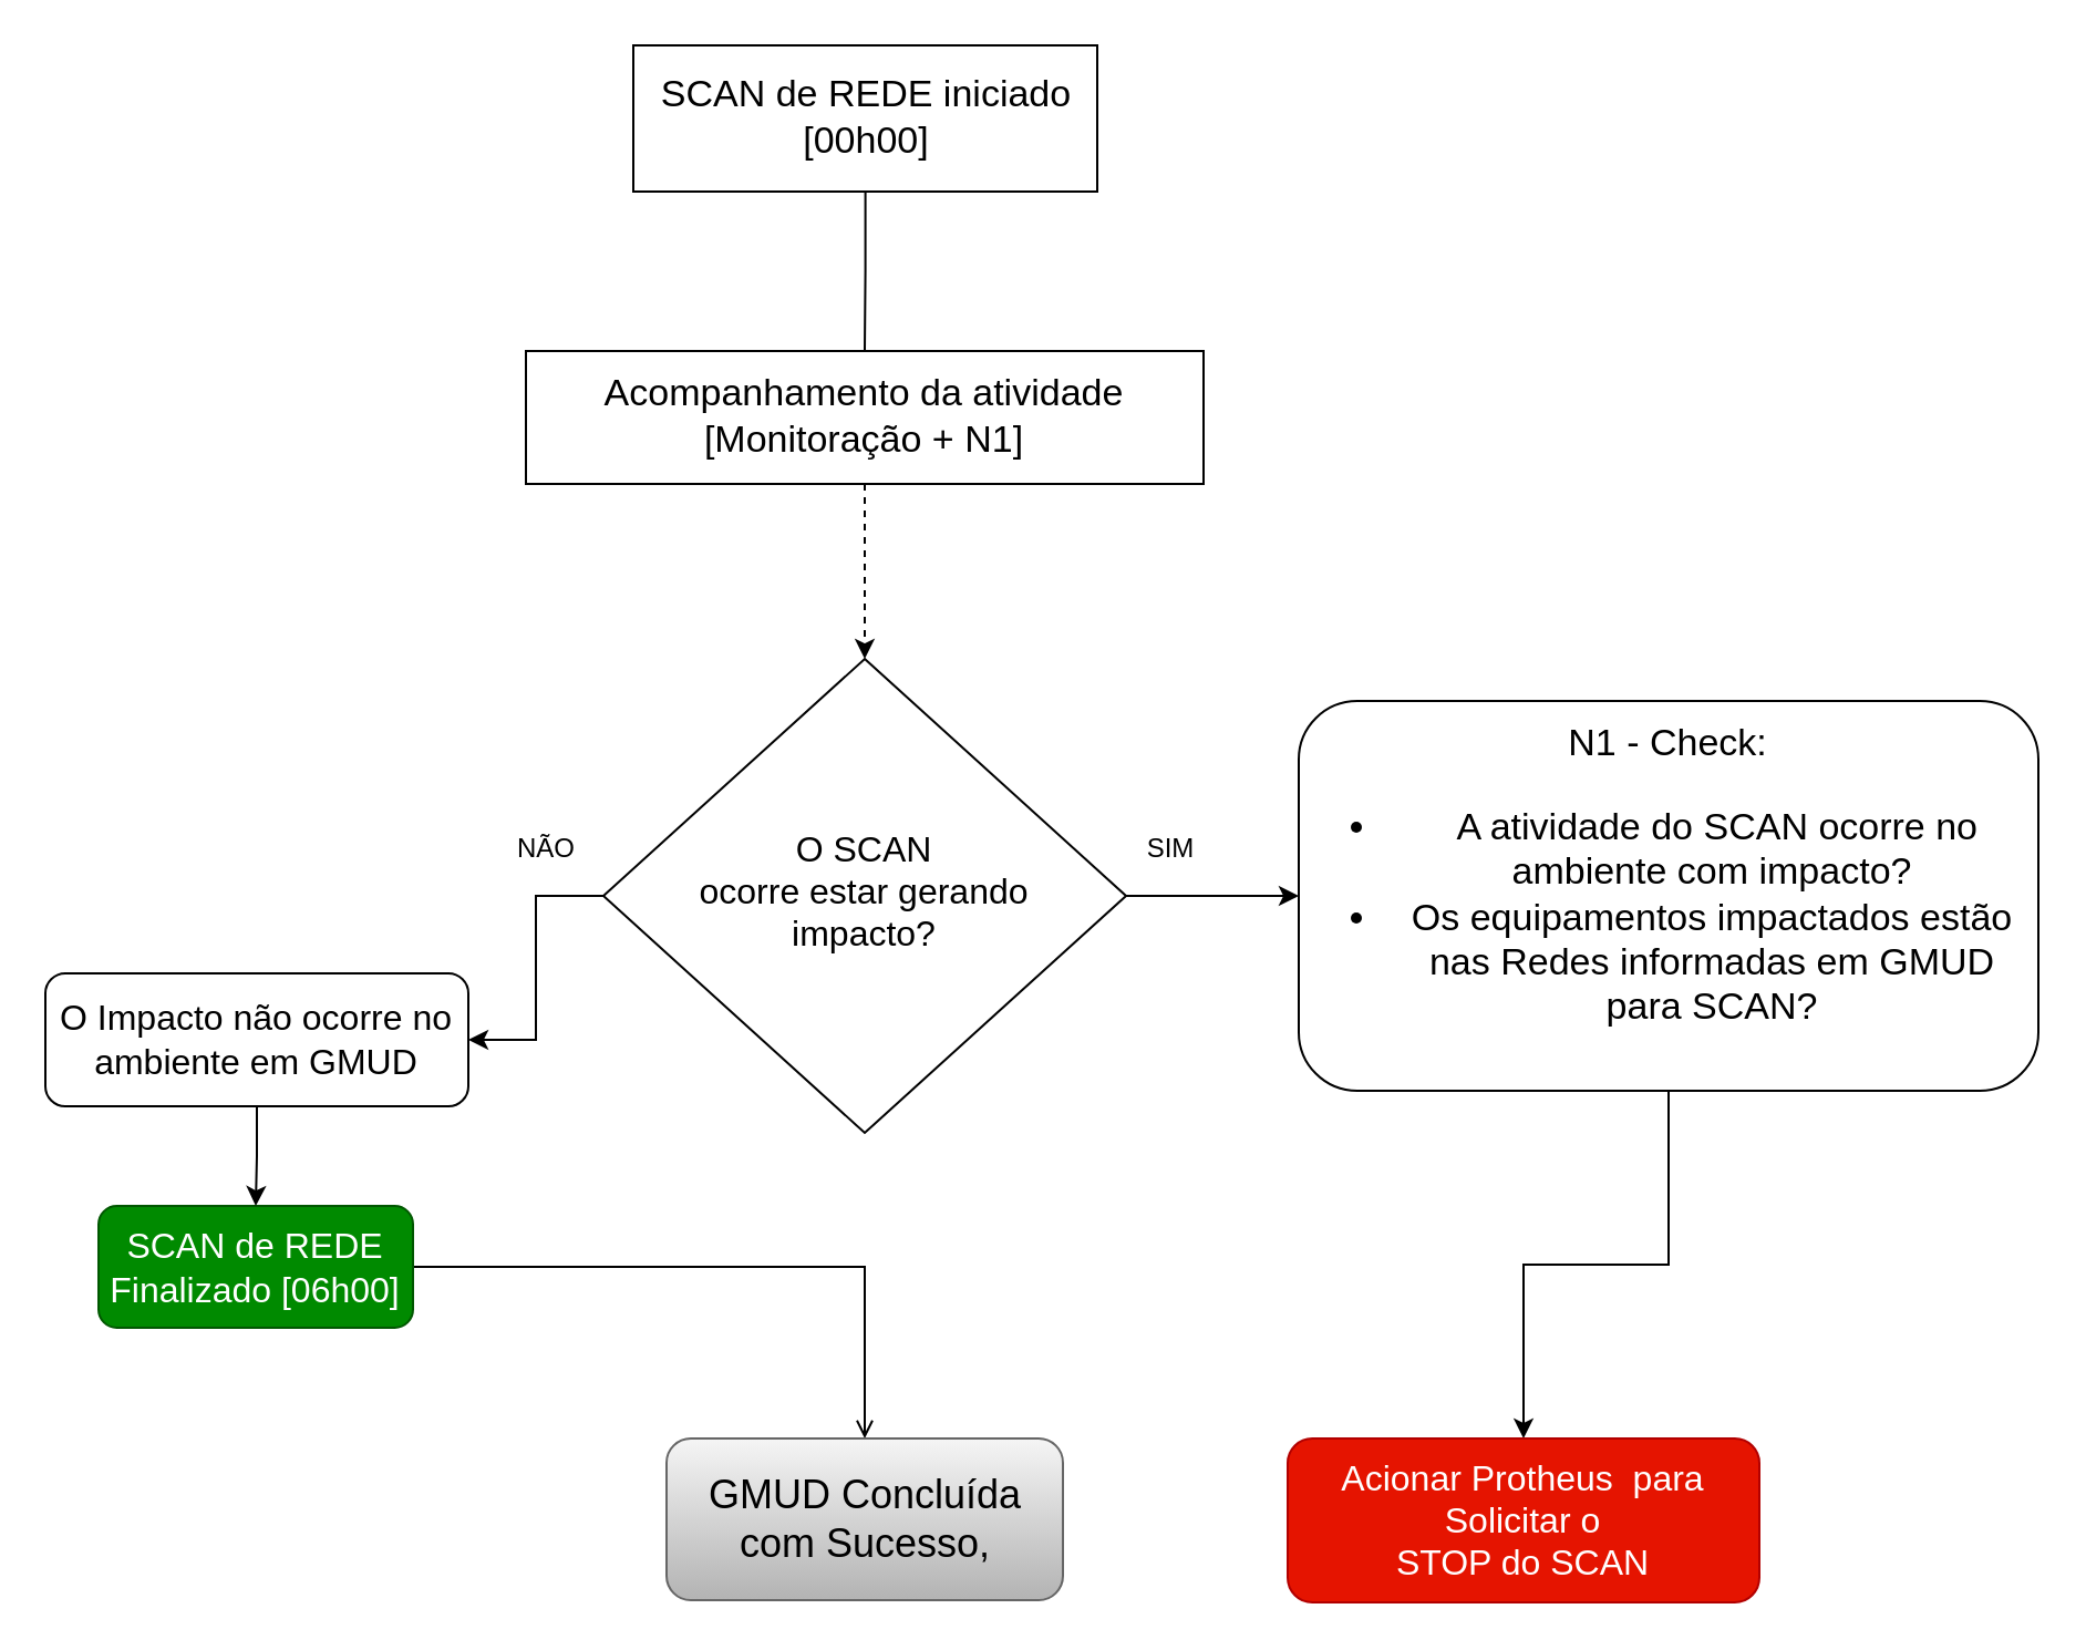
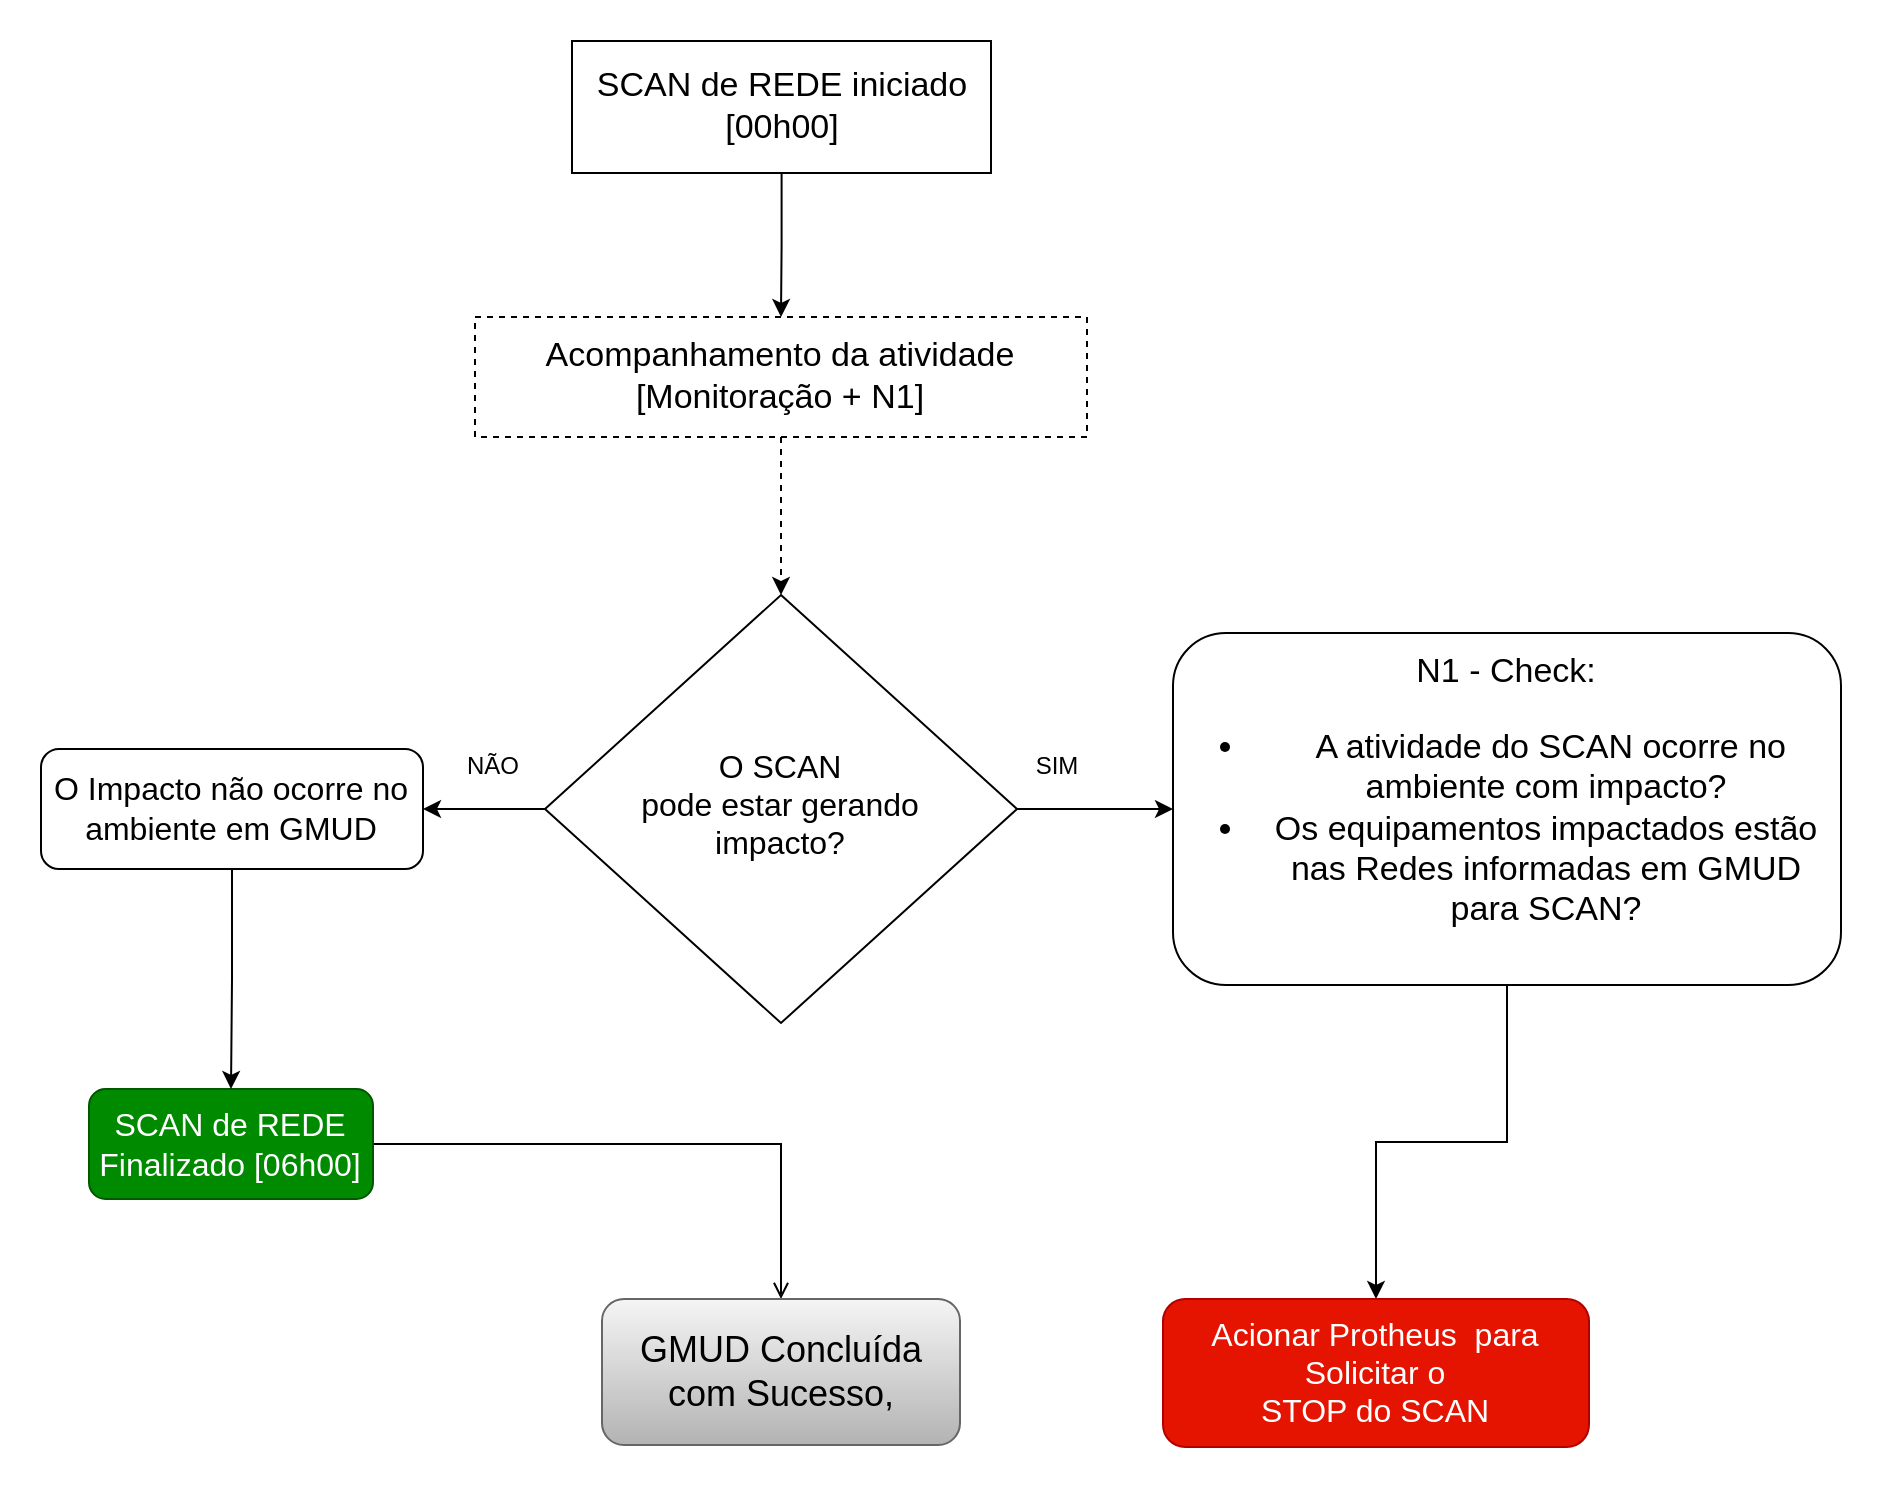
- <mxCell id="5" value="" style="edgeStyle=orthogonalEdgeStyle;rounded=0;orthogonalLoop=1;jettySize=auto;html=1;entryX=0.5;entryY=0;entryDx=0;entryDy=0;endArrow=none;" parent="1" source="6" target="11" edge="1"><mxGeometry relative="1" as="geometry" /></mxCell>
+ <mxCell id="5" value="" style="edgeStyle=orthogonalEdgeStyle;rounded=0;orthogonalLoop=1;jettySize=auto;html=1;entryX=0.5;entryY=0;entryDx=0;entryDy=0;" parent="1" source="6" target="11" edge="1"><mxGeometry relative="1" as="geometry" /></mxCell>
- <mxCell id="11" value="Acompanhamento da atividade [Monitoração + N1]" style="rounded=0;whiteSpace=wrap;html=1;fontSize=17;" parent="1" vertex="1"><mxGeometry x="237" y="158" width="306" height="60" as="geometry" /></mxCell>
+ <mxCell id="11" value="Acompanhamento da atividade [Monitoração + N1]" style="rounded=0;whiteSpace=wrap;html=1;fontSize=17;dashed=1;" parent="1" vertex="1"><mxGeometry x="237" y="158" width="306" height="60" as="geometry" /></mxCell>
- <mxCell id="4" value="&lt;div&gt;O SCAN &lt;br&gt;&lt;/div&gt;&lt;div&gt;ocorre estar gerando &lt;br&gt;&lt;/div&gt;&lt;div&gt;impacto?&lt;/div&gt;" style="rhombus;whiteSpace=wrap;html=1;shadow=0;fontFamily=Helvetica;fontSize=16;align=center;strokeWidth=1;spacing=6;spacingTop=-4;" parent="1" vertex="1"><mxGeometry x="272" y="297" width="236" height="214" as="geometry" /></mxCell>
+ <mxCell id="4" value="&lt;div&gt;O SCAN &lt;br&gt;&lt;/div&gt;&lt;div&gt;pode estar gerando &lt;br&gt;&lt;/div&gt;&lt;div&gt;impacto?&lt;/div&gt;" style="rhombus;whiteSpace=wrap;html=1;shadow=0;fontFamily=Helvetica;fontSize=16;align=center;strokeWidth=1;spacing=6;spacingTop=-4;" parent="1" vertex="1"><mxGeometry x="272" y="297" width="236" height="214" as="geometry" /></mxCell>
- <mxCell id="13" value="O Impacto não ocorre no ambiente em GMUD" style="rounded=1;whiteSpace=wrap;html=1;fontSize=16;" parent="1" vertex="1"><mxGeometry x="20" y="439" width="191" height="60" as="geometry" /></mxCell>
+ <mxCell id="13" value="O Impacto não ocorre no ambiente em GMUD" style="rounded=1;whiteSpace=wrap;html=1;fontSize=16;" parent="1" vertex="1"><mxGeometry x="20" y="374" width="191" height="60" as="geometry" /></mxCell>
